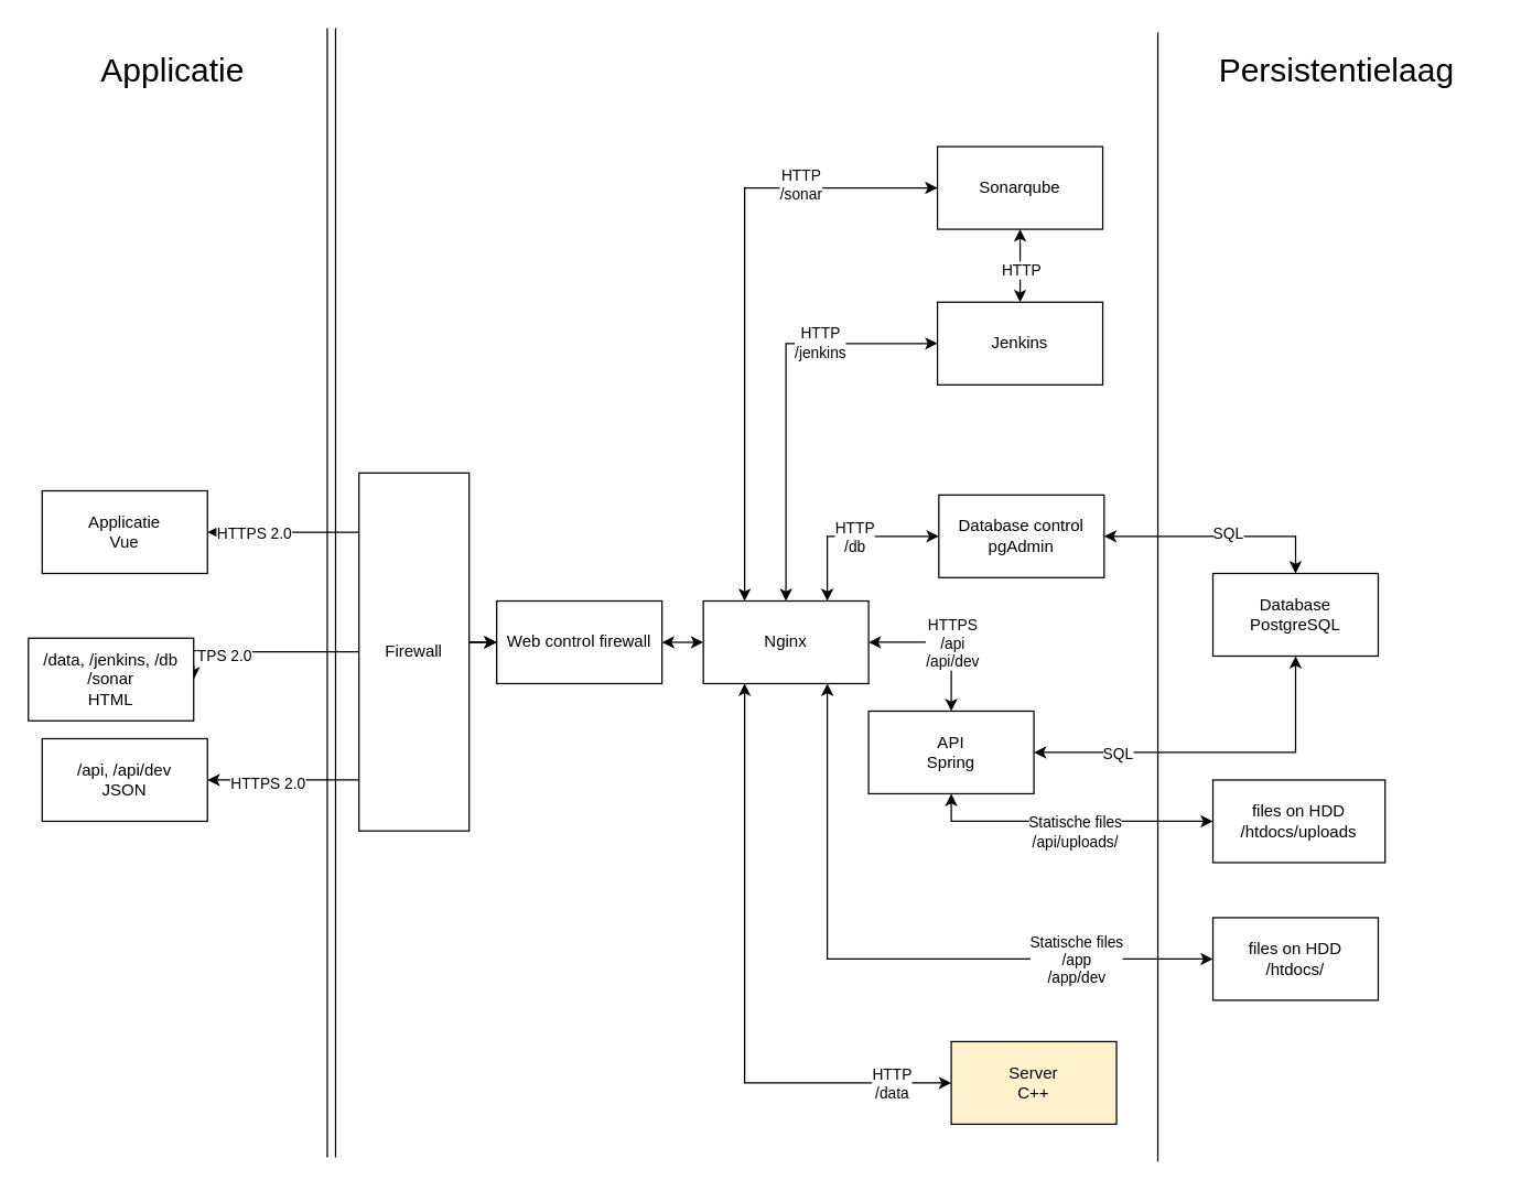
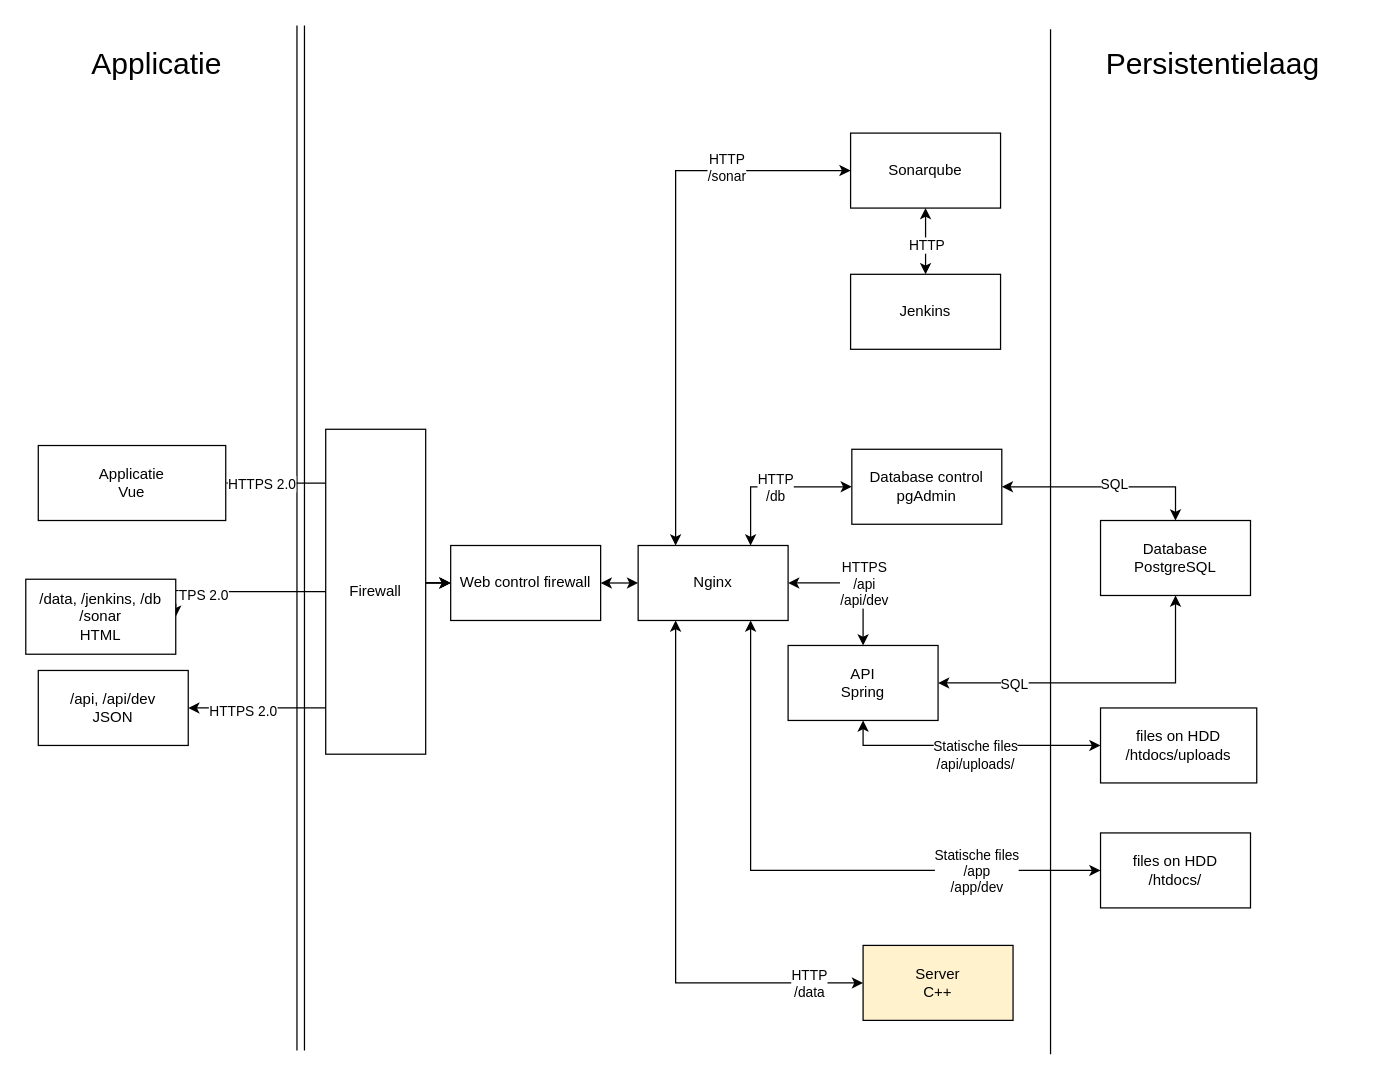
- <mxCell id="21" style="edgeStyle=orthogonalEdgeStyle;rounded=0;orthogonalLoop=1;jettySize=auto;html=1;exitX=0.5;exitY=0;exitDx=0;exitDy=0;entryX=0;entryY=0.5;entryDx=0;entryDy=0;startArrow=classic;startFill=1;" parent="1" source="25" target="33" edge="1"><mxGeometry relative="1" as="geometry"><mxPoint x="685" y="503" as="sourcePoint" /></mxGeometry></mxCell>
- <mxCell id="22" value="&lt;div&gt;HTTP&lt;/div&gt;&lt;div&gt;/jenkins&lt;/div&gt;" style="edgeLabel;html=1;align=center;verticalAlign=middle;resizable=0;points=[];" parent="21" vertex="1" connectable="0"><mxGeometry x="0.421" y="1" relative="1" as="geometry"><mxPoint as="offset" /></mxGeometry></mxCell>
- <mxCell id="4" value="&lt;div&gt;Applicatie&lt;br&gt;&lt;/div&gt;&lt;div&gt;Vue&lt;/div&gt;" style="rounded=0;whiteSpace=wrap;html=1;" parent="1" vertex="1"><mxGeometry x="30" y="356" width="120" height="60" as="geometry" /></mxCell>
+ <mxCell id="4" value="&lt;div&gt;Applicatie&lt;br&gt;&lt;/div&gt;&lt;div&gt;Vue&lt;/div&gt;" style="rounded=0;whiteSpace=wrap;html=1;" parent="1" vertex="1"><mxGeometry x="30" y="356" width="150" height="60" as="geometry" /></mxCell>
